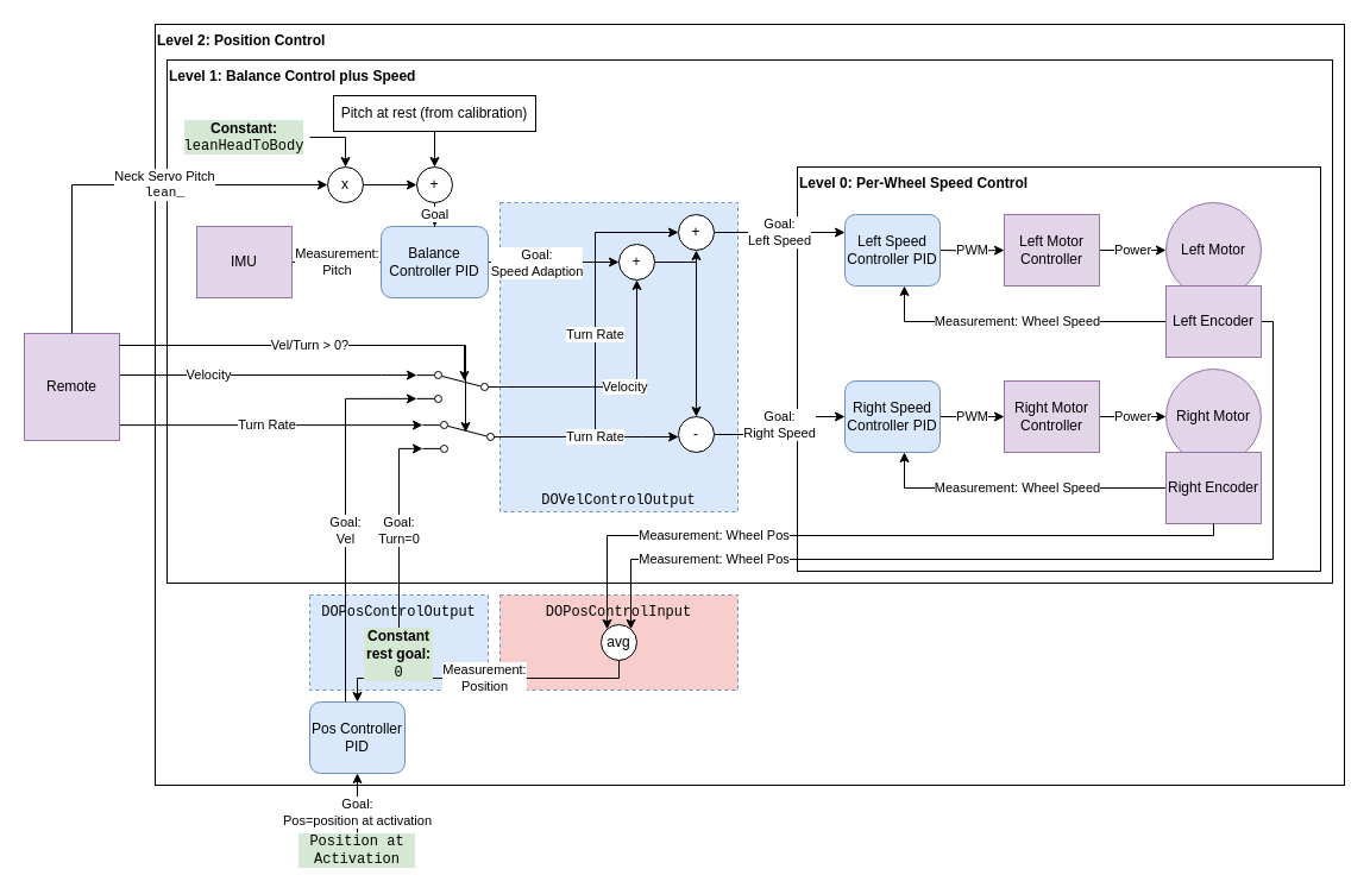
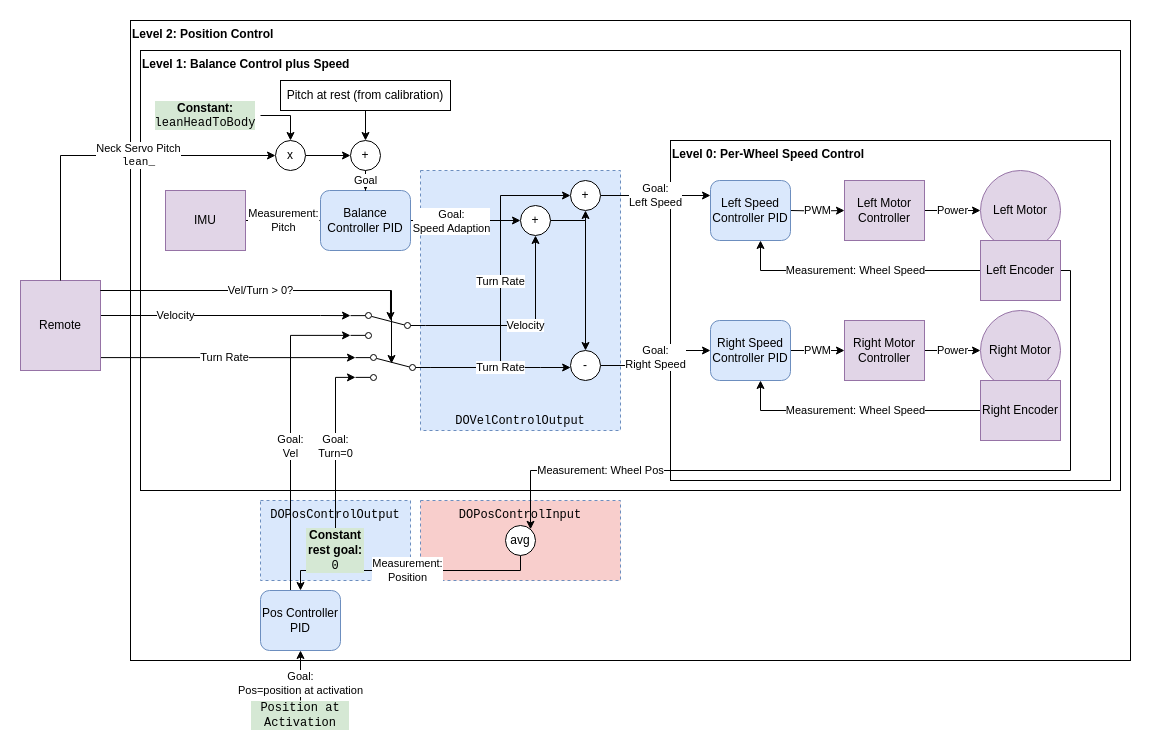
- <mxCell id="52" value="Measurement: Wheel Pos" style="edgeStyle=orthogonalEdgeStyle;rounded=0;orthogonalLoop=1;jettySize=auto;html=1;" edge="1" parent="1" source="18" target="51"><mxGeometry x="0.436" relative="1" as="geometry"><mxPoint x="780" y="5" as="targetPoint" /><Array as="points"><mxPoint x="1020" y="450" /><mxPoint x="510" y="450" /></Array><mxPoint as="offset" /></mxGeometry></mxCell>
